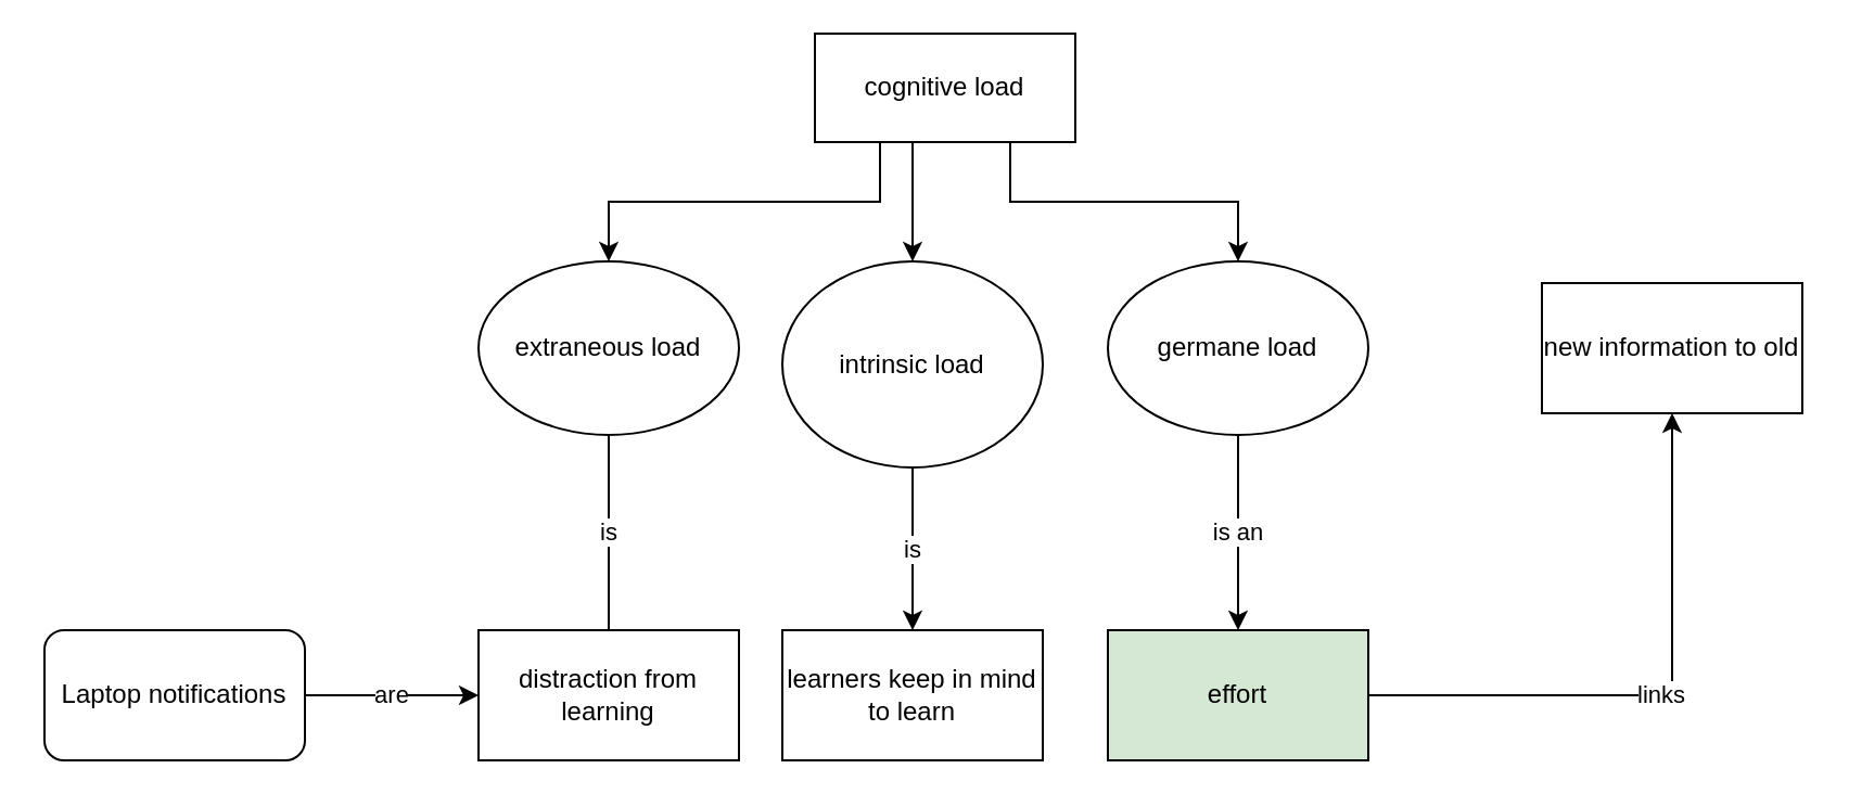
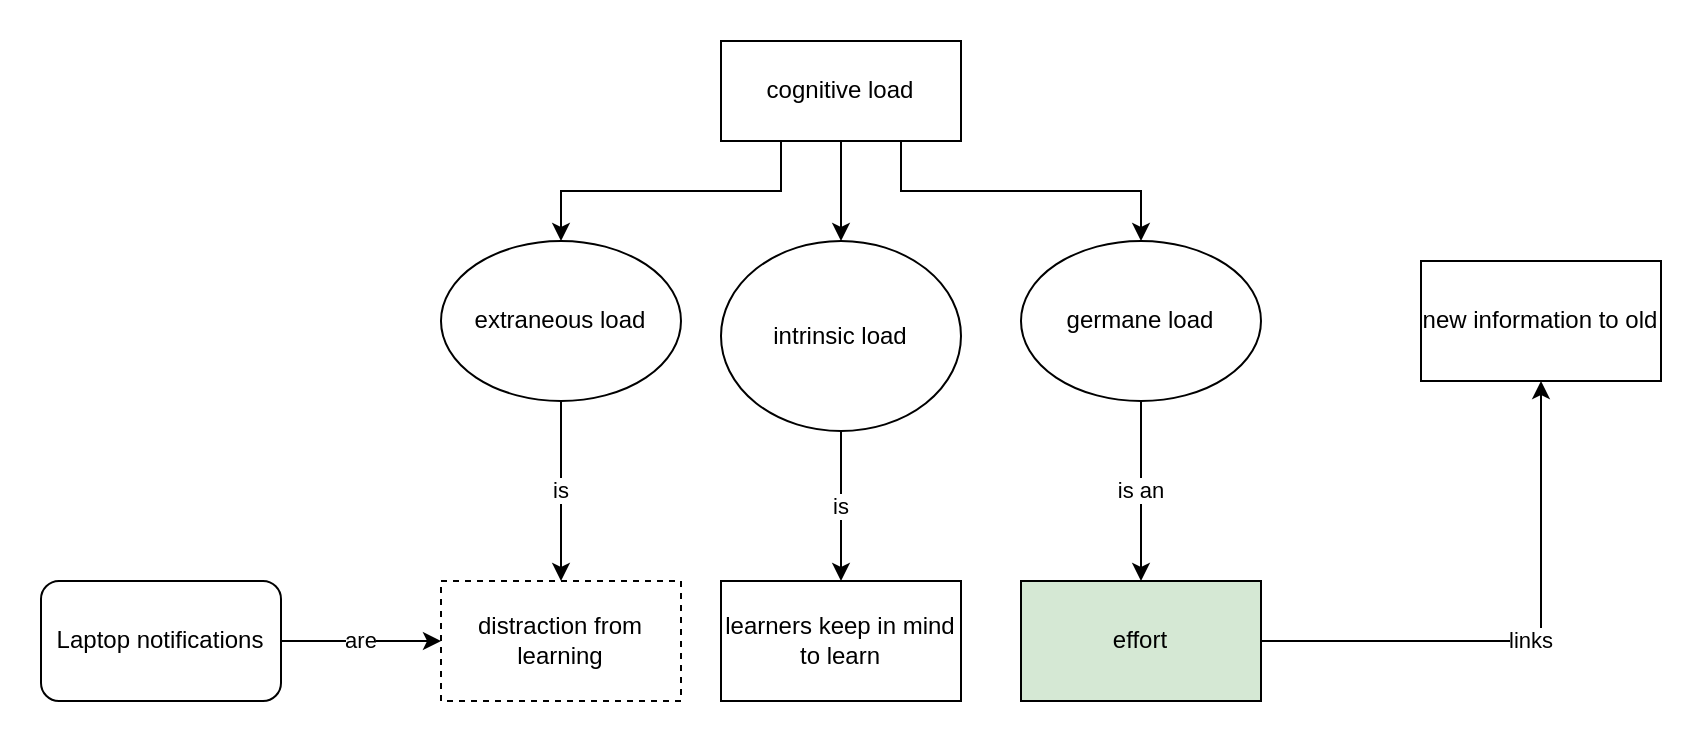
- <mxCell id="5" value="cognitive load" style="rounded=0;whiteSpace=wrap;html=1;" vertex="1" parent="1"><mxGeometry x="375" y="15" width="120" height="50" as="geometry" /></mxCell>
+ <mxCell id="5" value="cognitive load" style="rounded=0;whiteSpace=wrap;html=1;" vertex="1" parent="1"><mxGeometry x="360" y="20" width="120" height="50" as="geometry" /></mxCell>
- <mxCell id="10" value="is" style="edgeStyle=orthogonalEdgeStyle;rounded=0;orthogonalLoop=1;jettySize=auto;html=1;endArrow=none;" edge="1" parent="1" source="11" target="14"><mxGeometry relative="1" as="geometry" /></mxCell>
+ <mxCell id="10" value="is" style="edgeStyle=orthogonalEdgeStyle;rounded=0;orthogonalLoop=1;jettySize=auto;html=1;" edge="1" parent="1" source="11" target="14"><mxGeometry relative="1" as="geometry" /></mxCell>
- <mxCell id="14" value="distraction from learning" style="whiteSpace=wrap;html=1;rounded=0;" vertex="1" parent="1"><mxGeometry x="220" y="290" width="120" height="60" as="geometry" /></mxCell>
+ <mxCell id="14" value="distraction from learning" style="whiteSpace=wrap;html=1;rounded=0;dashed=1;" vertex="1" parent="1"><mxGeometry x="220" y="290" width="120" height="60" as="geometry" /></mxCell>
